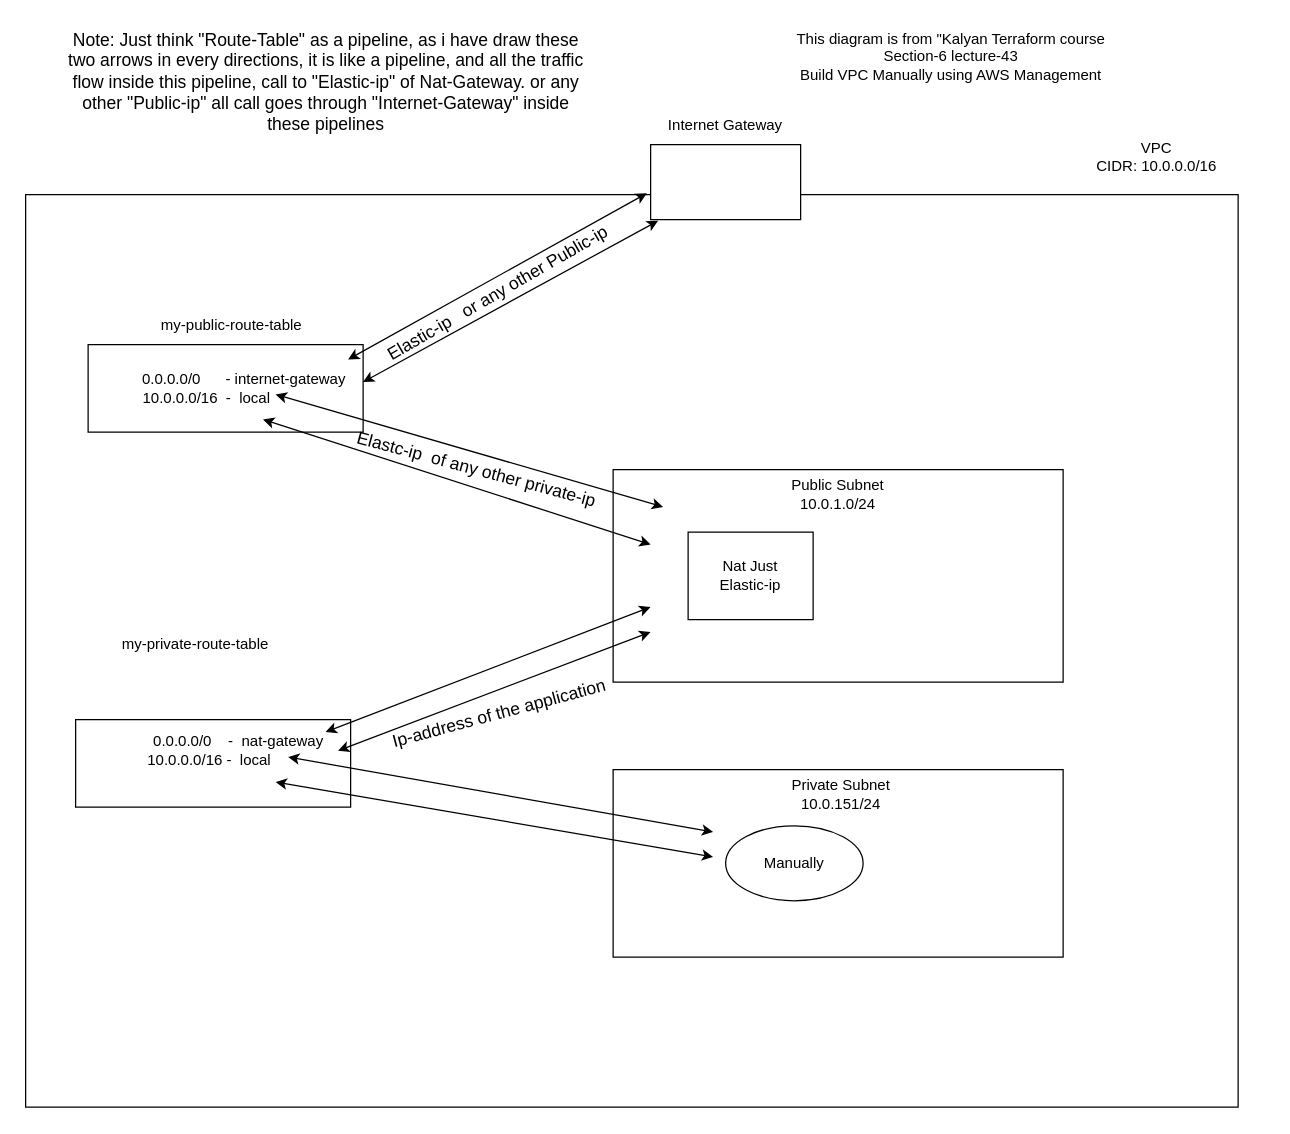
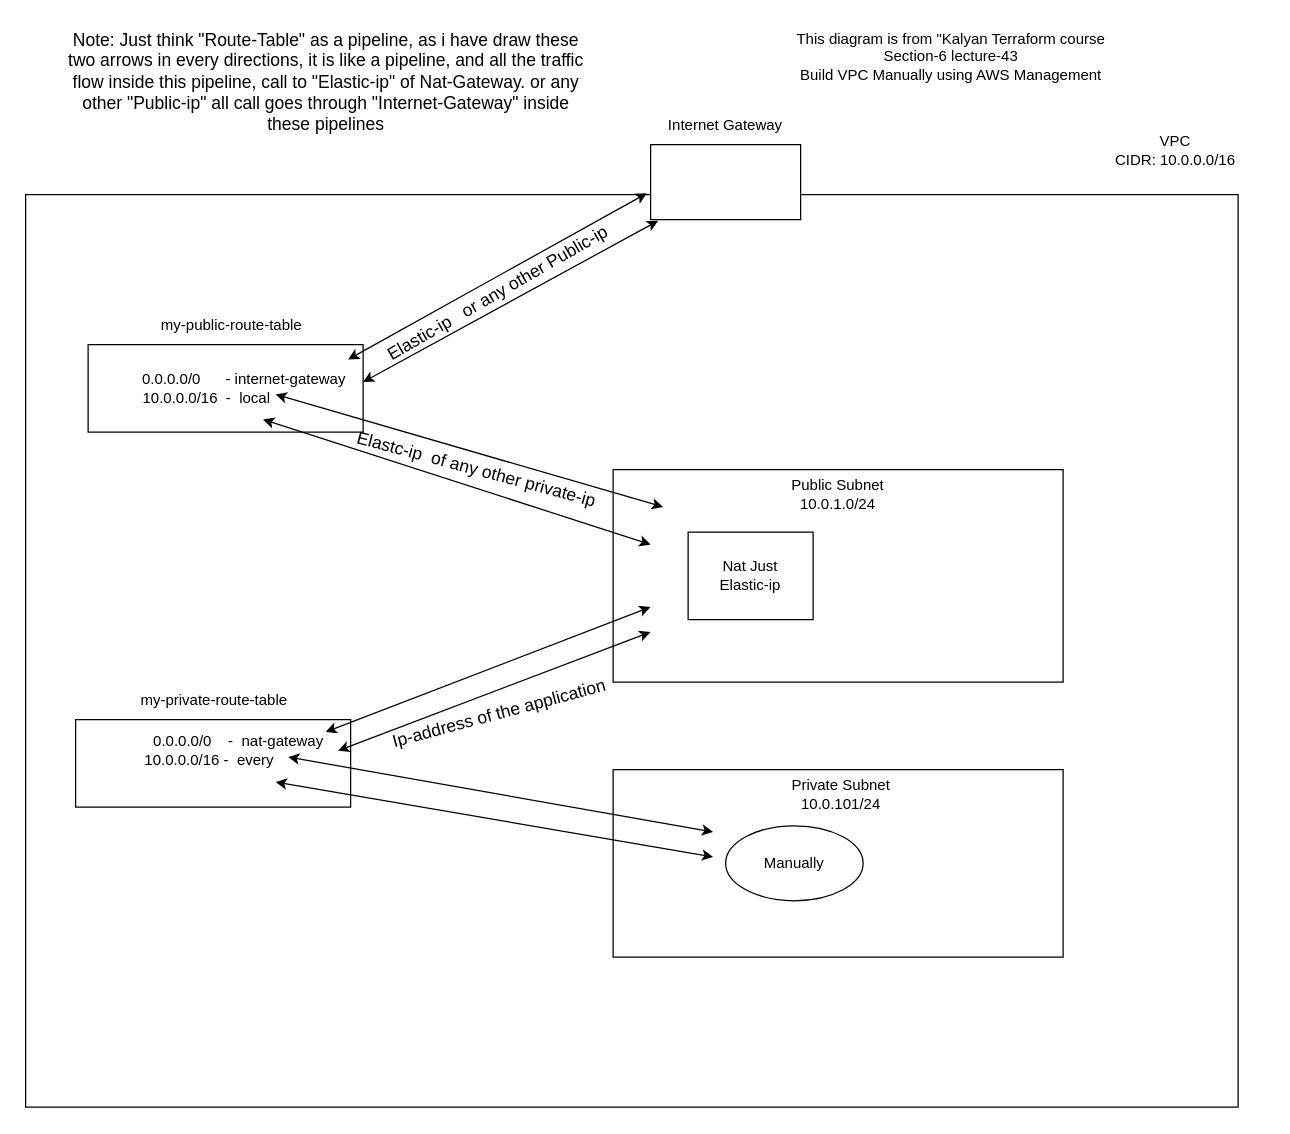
- <mxCell id="4" value="&lt;div&gt;VPC&lt;/div&gt;&lt;div&gt;CIDR: 10.0.0.0/16&lt;br&gt;&lt;/div&gt;" style="text;html=1;strokeColor=none;fillColor=none;align=center;verticalAlign=middle;whiteSpace=wrap;rounded=0;" parent="1" vertex="1"><mxGeometry x="855" y="110" width="140" height="30" as="geometry" /></mxCell>
+ <mxCell id="4" value="&lt;div&gt;VPC&lt;/div&gt;&lt;div&gt;CIDR: 10.0.0.0/16&lt;br&gt;&lt;/div&gt;" style="text;html=1;strokeColor=none;fillColor=none;align=center;verticalAlign=middle;whiteSpace=wrap;rounded=0;" parent="1" vertex="1"><mxGeometry x="870" y="105" width="140" height="30" as="geometry" /></mxCell>
- <mxCell id="16" value="my-private-route-table" style="text;html=1;strokeColor=none;fillColor=none;align=center;verticalAlign=middle;whiteSpace=wrap;rounded=0;" parent="1" vertex="1"><mxGeometry x="96" y="500" width="120" height="30" as="geometry" /></mxCell>
+ <mxCell id="16" value="my-private-route-table" style="text;html=1;strokeColor=none;fillColor=none;align=center;verticalAlign=middle;whiteSpace=wrap;rounded=0;" parent="1" vertex="1"><mxGeometry x="111" y="545" width="120" height="30" as="geometry" /></mxCell>
- <mxCell id="17" value="&lt;div&gt;0.0.0.0/0&amp;nbsp;&amp;nbsp;&amp;nbsp; -&amp;nbsp; nat-gateway 10.0.0.0/16 -&amp;nbsp; local&amp;nbsp;&amp;nbsp;&amp;nbsp; &amp;nbsp; &amp;nbsp; &amp;nbsp;&amp;nbsp;&amp;nbsp;&amp;nbsp;&amp;nbsp;&amp;nbsp; &lt;br&gt;&lt;/div&gt;" style="text;html=1;strokeColor=none;fillColor=none;align=center;verticalAlign=middle;whiteSpace=wrap;rounded=0;" parent="1" vertex="1"><mxGeometry x="111" y="575" width="159" height="50" as="geometry" /></mxCell>
+ <mxCell id="17" value="&lt;div&gt;0.0.0.0/0&amp;nbsp;&amp;nbsp;&amp;nbsp; -&amp;nbsp; nat-gateway 10.0.0.0/16 -&amp;nbsp; every&amp;nbsp;&amp;nbsp;&amp;nbsp; &amp;nbsp; &amp;nbsp; &amp;nbsp;&amp;nbsp;&amp;nbsp;&amp;nbsp;&amp;nbsp;&amp;nbsp; &lt;br&gt;&lt;/div&gt;" style="text;html=1;strokeColor=none;fillColor=none;align=center;verticalAlign=middle;whiteSpace=wrap;rounded=0;" parent="1" vertex="1"><mxGeometry x="111" y="575" width="159" height="50" as="geometry" /></mxCell>
- <mxCell id="9" value="&lt;div&gt;Private Subnet&lt;/div&gt;&lt;div&gt;10.0.151/24&lt;br&gt;&lt;/div&gt;" style="text;html=1;strokeColor=none;fillColor=none;align=center;verticalAlign=middle;whiteSpace=wrap;rounded=0;" parent="1" vertex="1"><mxGeometry x="610" y="615" width="125" height="40" as="geometry" /></mxCell>
+ <mxCell id="9" value="&lt;div&gt;Private Subnet&lt;/div&gt;&lt;div&gt;10.0.101/24&lt;br&gt;&lt;/div&gt;" style="text;html=1;strokeColor=none;fillColor=none;align=center;verticalAlign=middle;whiteSpace=wrap;rounded=0;" parent="1" vertex="1"><mxGeometry x="610" y="615" width="125" height="40" as="geometry" /></mxCell>
